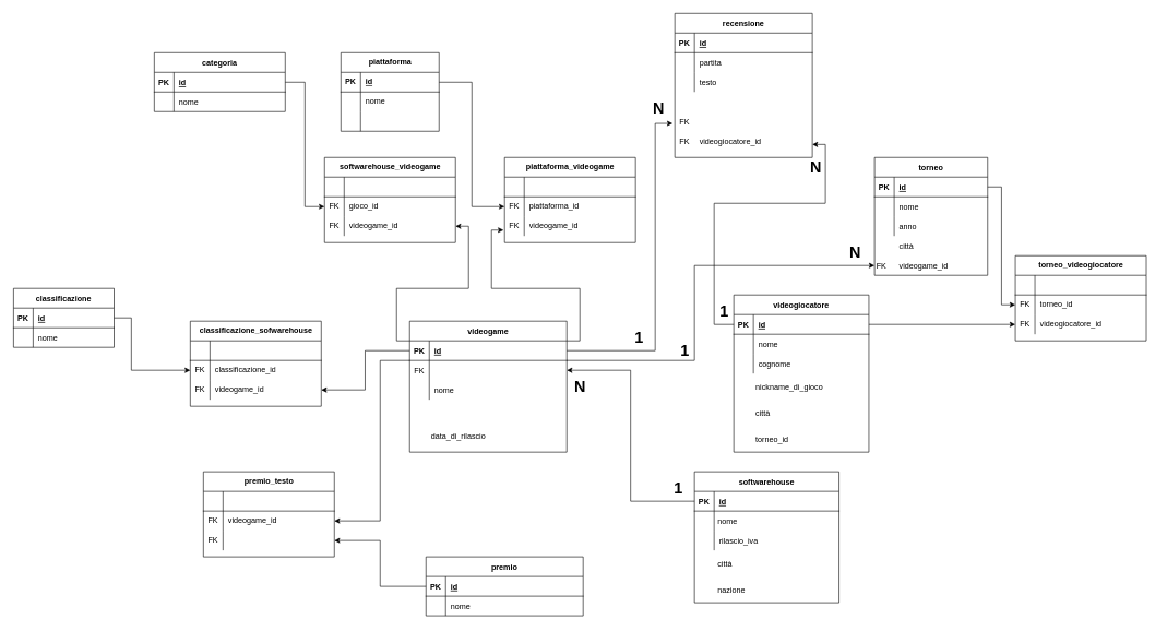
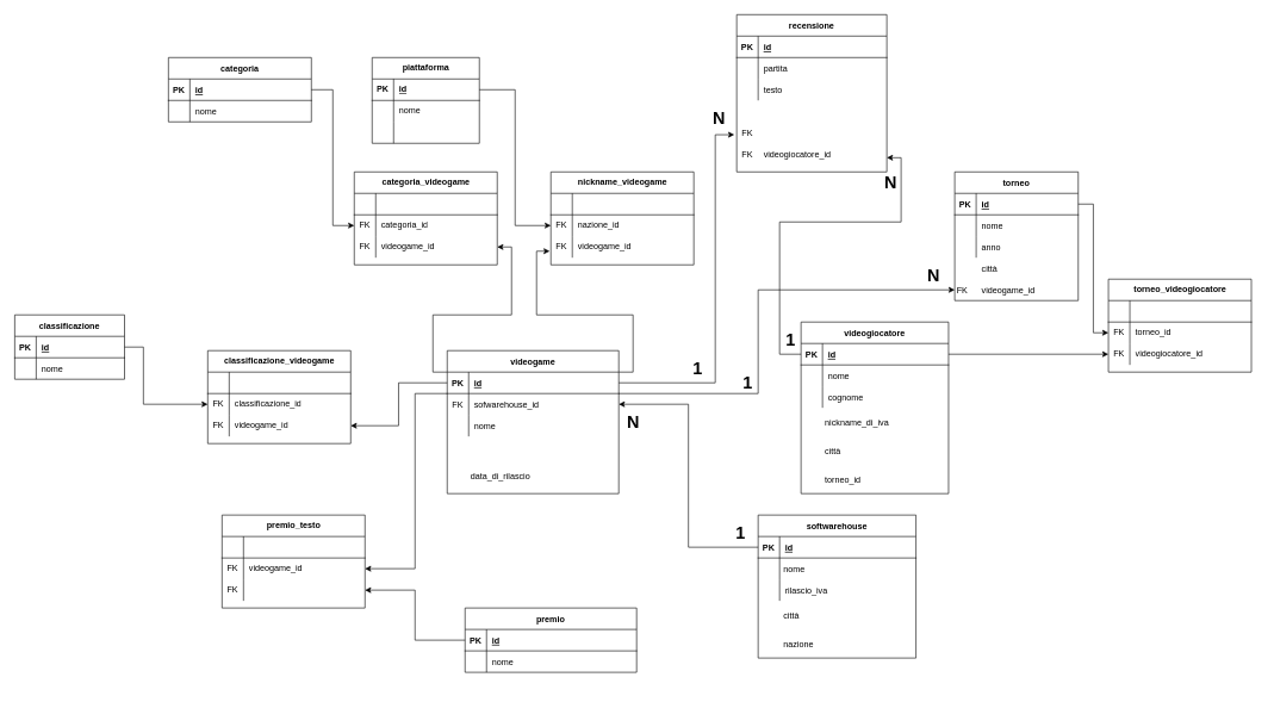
- <mxCell id="135" value="softwarehouse_videogame" style="shape=table;startSize=30;container=1;collapsible=1;childLayout=tableLayout;fixedRows=1;rowLines=0;fontStyle=1;align=center;resizeLast=1;html=1;" vertex="1" parent="134"><mxGeometry width="200" height="130" as="geometry" /></mxCell>
+ <mxCell id="135" value="categoria_videogame" style="shape=table;startSize=30;container=1;collapsible=1;childLayout=tableLayout;fixedRows=1;rowLines=0;fontStyle=1;align=center;resizeLast=1;html=1;" vertex="1" parent="134"><mxGeometry width="200" height="130" as="geometry" /></mxCell>
- <mxCell id="112" value="piattaforma_videogame" style="shape=table;startSize=30;container=1;collapsible=1;childLayout=tableLayout;fixedRows=1;rowLines=0;fontStyle=1;align=center;resizeLast=1;html=1;" vertex="1" parent="111"><mxGeometry width="200" height="130" as="geometry" /></mxCell>
+ <mxCell id="112" value="nickname_videogame" style="shape=table;startSize=30;container=1;collapsible=1;childLayout=tableLayout;fixedRows=1;rowLines=0;fontStyle=1;align=center;resizeLast=1;html=1;" vertex="1" parent="111"><mxGeometry width="200" height="130" as="geometry" /></mxCell>
- <mxCell id="141" value="gioco_id" style="shape=partialRectangle;connectable=0;fillColor=none;top=0;left=0;bottom=0;right=0;align=left;spacingLeft=6;overflow=hidden;whiteSpace=wrap;html=1;" vertex="1" parent="139"><mxGeometry x="30" width="170" height="30" as="geometry"><mxRectangle width="170" height="30" as="alternateBounds" /></mxGeometry></mxCell>
+ <mxCell id="141" value="categoria_id" style="shape=partialRectangle;connectable=0;fillColor=none;top=0;left=0;bottom=0;right=0;align=left;spacingLeft=6;overflow=hidden;whiteSpace=wrap;html=1;" vertex="1" parent="139"><mxGeometry x="30" width="170" height="30" as="geometry"><mxRectangle width="170" height="30" as="alternateBounds" /></mxGeometry></mxCell>
- <mxCell id="118" value="piattaforma_id" style="shape=partialRectangle;connectable=0;fillColor=none;top=0;left=0;bottom=0;right=0;align=left;spacingLeft=6;overflow=hidden;whiteSpace=wrap;html=1;" vertex="1" parent="116"><mxGeometry x="30" width="170" height="30" as="geometry"><mxRectangle width="170" height="30" as="alternateBounds" /></mxGeometry></mxCell>
+ <mxCell id="118" value="nazione_id" style="shape=partialRectangle;connectable=0;fillColor=none;top=0;left=0;bottom=0;right=0;align=left;spacingLeft=6;overflow=hidden;whiteSpace=wrap;html=1;" vertex="1" parent="116"><mxGeometry x="30" width="170" height="30" as="geometry"><mxRectangle width="170" height="30" as="alternateBounds" /></mxGeometry></mxCell>
- <mxCell id="149" value="classificazione_sofwarehouse" style="shape=table;startSize=30;container=1;collapsible=1;childLayout=tableLayout;fixedRows=1;rowLines=0;fontStyle=1;align=center;resizeLast=1;html=1;" vertex="1" parent="148"><mxGeometry width="200" height="130" as="geometry" /></mxCell>
+ <mxCell id="149" value="classificazione_videogame" style="shape=table;startSize=30;container=1;collapsible=1;childLayout=tableLayout;fixedRows=1;rowLines=0;fontStyle=1;align=center;resizeLast=1;html=1;" vertex="1" parent="148"><mxGeometry width="200" height="130" as="geometry" /></mxCell>
+ <mxCell id="9" value="sofwarehouse_id" style="shape=partialRectangle;overflow=hidden;connectable=0;fillColor=none;top=0;left=0;bottom=0;right=0;align=left;spacingLeft=6;" vertex="1" parent="7"><mxGeometry x="30.0" width="210.0" height="30" as="geometry"><mxRectangle width="210.0" height="30" as="alternateBounds" /></mxGeometry></mxCell>
- <mxCell id="79" value="nickname_di_gioco" style="shape=partialRectangle;overflow=hidden;connectable=0;fillColor=none;top=0;left=0;bottom=0;right=0;align=left;spacingLeft=6;" vertex="1" parent="77"><mxGeometry x="25.8" width="189.2" height="40" as="geometry"><mxRectangle width="220" height="30" as="alternateBounds" /></mxGeometry></mxCell>
+ <mxCell id="79" value="nickname_di_iva" style="shape=partialRectangle;overflow=hidden;connectable=0;fillColor=none;top=0;left=0;bottom=0;right=0;align=left;spacingLeft=6;" vertex="1" parent="77"><mxGeometry x="25.8" width="189.2" height="40" as="geometry"><mxRectangle width="220" height="30" as="alternateBounds" /></mxGeometry></mxCell>
